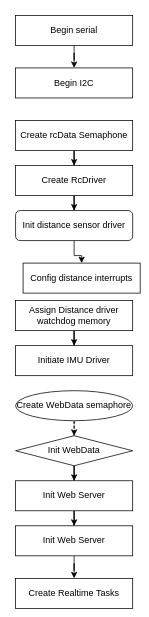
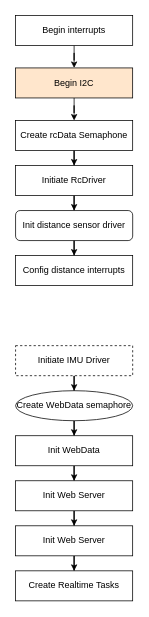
- <mxCell id="3" value="Begin serial" style="rounded=0;whiteSpace=wrap;html=1;" vertex="1" parent="1"><mxGeometry x="20" y="20" width="156" height="40" as="geometry" /></mxCell>
+ <mxCell id="3" value="Begin interrupts" style="rounded=0;whiteSpace=wrap;html=1;" vertex="1" parent="1"><mxGeometry x="20" y="20" width="156" height="40" as="geometry" /></mxCell>
- <mxCell id="5" value="Begin I2C" style="rounded=0;whiteSpace=wrap;html=1;" vertex="1" parent="1"><mxGeometry x="20" y="90" width="156" height="40" as="geometry" /></mxCell>
+ <mxCell id="5" value="Begin I2C" style="rounded=0;whiteSpace=wrap;html=1;fillColor=#ffe6cc;" vertex="1" parent="1"><mxGeometry x="20" y="90" width="156" height="40" as="geometry" /></mxCell>
+ <mxCell id="4" style="edgeStyle=orthogonalEdgeStyle;rounded=0;orthogonalLoop=1;jettySize=auto;html=1;entryX=0.5;entryY=0;entryDx=0;entryDy=0;" edge="1" parent="1" source="5" target="7"><mxGeometry relative="1" as="geometry" /></mxCell>
- <mxCell id="9" value="Create RcDriver" style="rounded=0;whiteSpace=wrap;html=1;" vertex="1" parent="1"><mxGeometry x="20" y="220" width="156" height="40" as="geometry" /></mxCell>
+ <mxCell id="9" value="Initiate RcDriver" style="rounded=0;whiteSpace=wrap;html=1;" vertex="1" parent="1"><mxGeometry x="20" y="220" width="156" height="40" as="geometry" /></mxCell>
- <mxCell id="12" value="Config distance interrupts" style="rounded=0;whiteSpace=wrap;html=1;" vertex="1" parent="1"><mxGeometry x="30" y="350" width="156" height="40" as="geometry" /></mxCell>
+ <mxCell id="12" value="Config distance interrupts" style="rounded=0;whiteSpace=wrap;html=1;" vertex="1" parent="1"><mxGeometry x="20" y="340" width="156" height="40" as="geometry" /></mxCell>
- <mxCell id="14" value="Assign Distance driver watchdog memory" style="rounded=0;whiteSpace=wrap;html=1;" vertex="1" parent="1"><mxGeometry x="20" y="400" width="156" height="40" as="geometry" /></mxCell>
- <mxCell id="13" style="edgeStyle=orthogonalEdgeStyle;rounded=0;orthogonalLoop=1;jettySize=auto;html=1;entryX=0.5;entryY=0;entryDx=0;entryDy=0;" edge="1" parent="1" source="14" target="24"><mxGeometry relative="1" as="geometry" /></mxCell>
- <mxCell id="24" value="Initiate IMU Driver" style="rounded=0;whiteSpace=wrap;html=1;" vertex="1" parent="1"><mxGeometry x="20" y="460" width="156" height="40" as="geometry" /></mxCell>
+ <mxCell id="24" value="Initiate IMU Driver" style="rounded=0;whiteSpace=wrap;html=1;dashed=1;" vertex="1" parent="1"><mxGeometry x="20" y="460" width="156" height="40" as="geometry" /></mxCell>
+ <mxCell id="23" style="edgeStyle=orthogonalEdgeStyle;rounded=0;orthogonalLoop=1;jettySize=auto;html=1;entryX=0.5;entryY=0;entryDx=0;entryDy=0;" edge="1" parent="1" source="24" target="16"><mxGeometry relative="1" as="geometry" /></mxCell>
- <mxCell id="15" style="edgeStyle=orthogonalEdgeStyle;rounded=0;orthogonalLoop=1;jettySize=auto;html=1;entryX=0.5;entryY=0;entryDx=0;entryDy=0;dashed=1;" edge="1" parent="1" source="16" target="18"><mxGeometry relative="1" as="geometry" /></mxCell>
+ <mxCell id="15" style="edgeStyle=orthogonalEdgeStyle;rounded=0;orthogonalLoop=1;jettySize=auto;html=1;entryX=0.5;entryY=0;entryDx=0;entryDy=0;" edge="1" parent="1" source="16" target="18"><mxGeometry relative="1" as="geometry" /></mxCell>
- <mxCell id="18" value="Init WebData" style="rhombus;whiteSpace=wrap;html=1;" vertex="1" parent="1"><mxGeometry x="20" y="580" width="156" height="40" as="geometry" /></mxCell>
+ <mxCell id="18" value="Init WebData" style="rounded=0;whiteSpace=wrap;html=1;" vertex="1" parent="1"><mxGeometry x="20" y="580" width="156" height="40" as="geometry" /></mxCell>
- <mxCell id="25" value="Create Realtime Tasks" style="rounded=0;whiteSpace=wrap;html=1;" vertex="1" parent="1"><mxGeometry x="20" y="770" width="156" height="40" as="geometry" /></mxCell>
+ <mxCell id="25" value="Create Realtime Tasks" style="rounded=0;whiteSpace=wrap;html=1;" vertex="1" parent="1"><mxGeometry x="20" y="760" width="156" height="40" as="geometry" /></mxCell>
